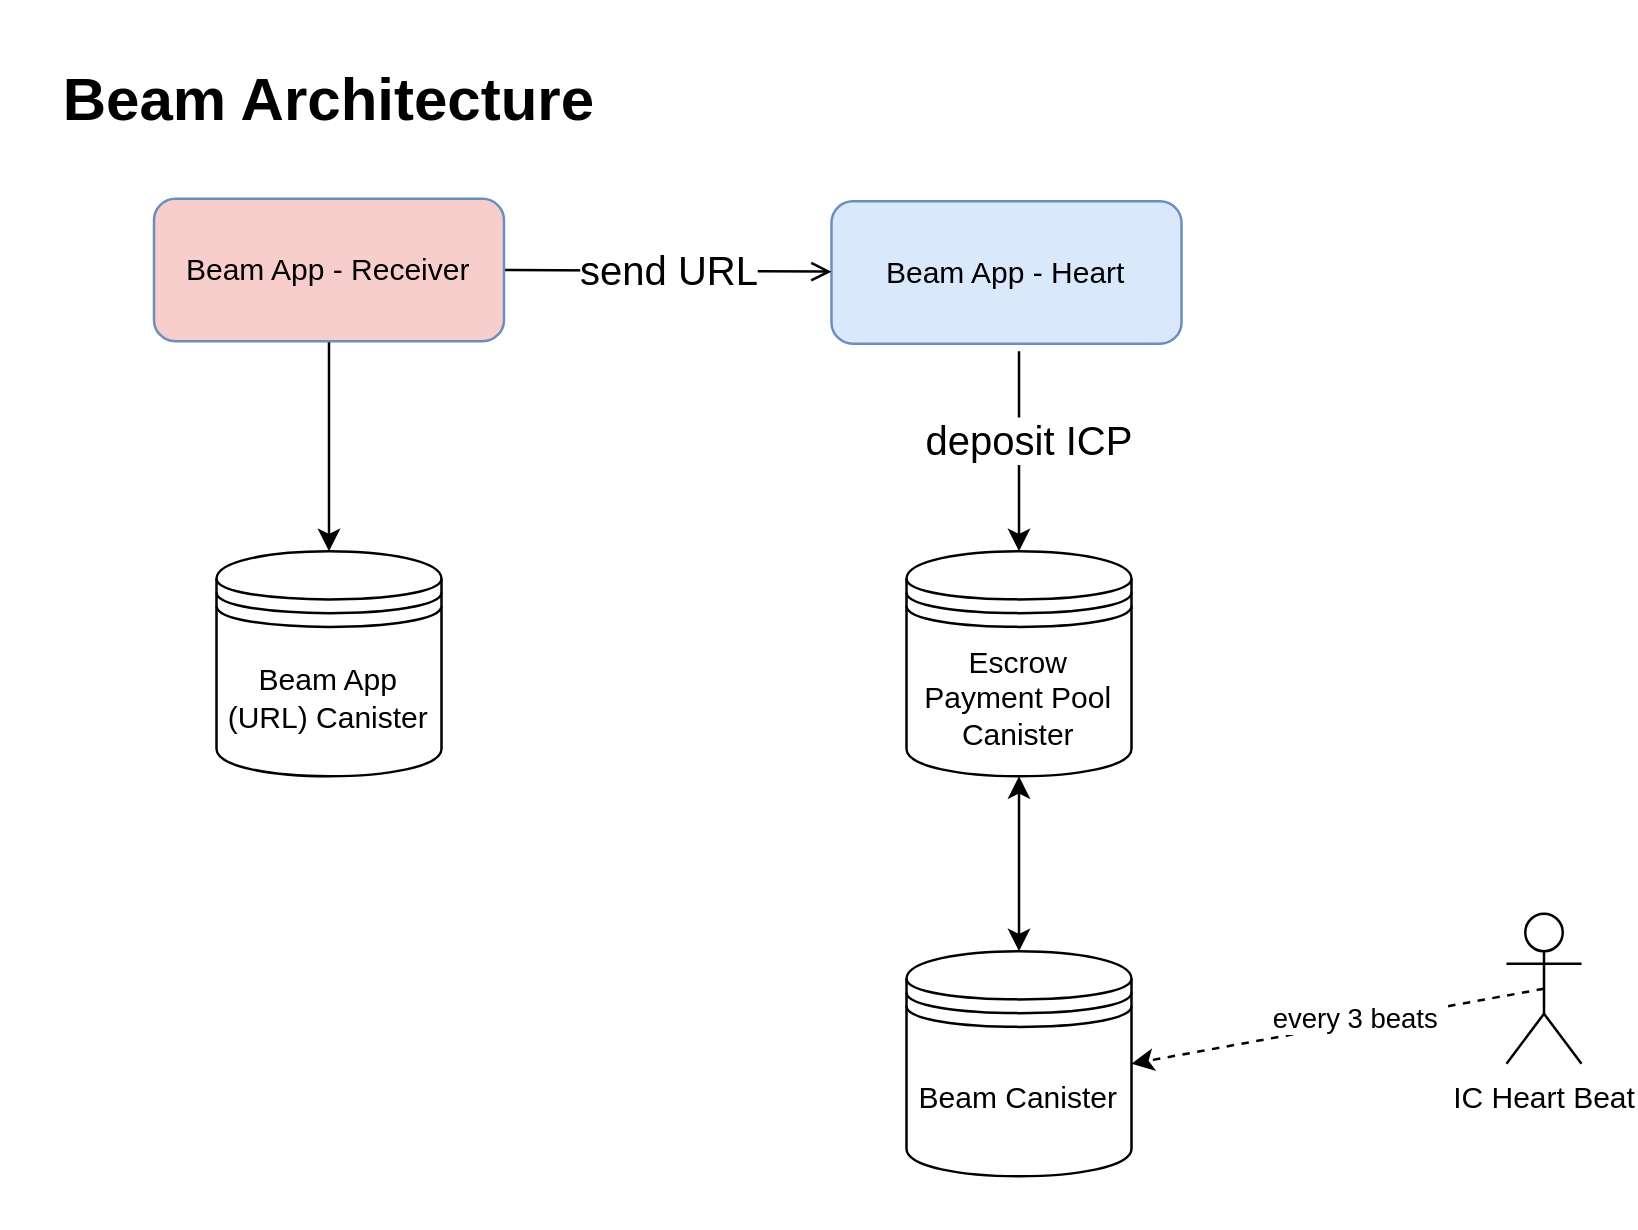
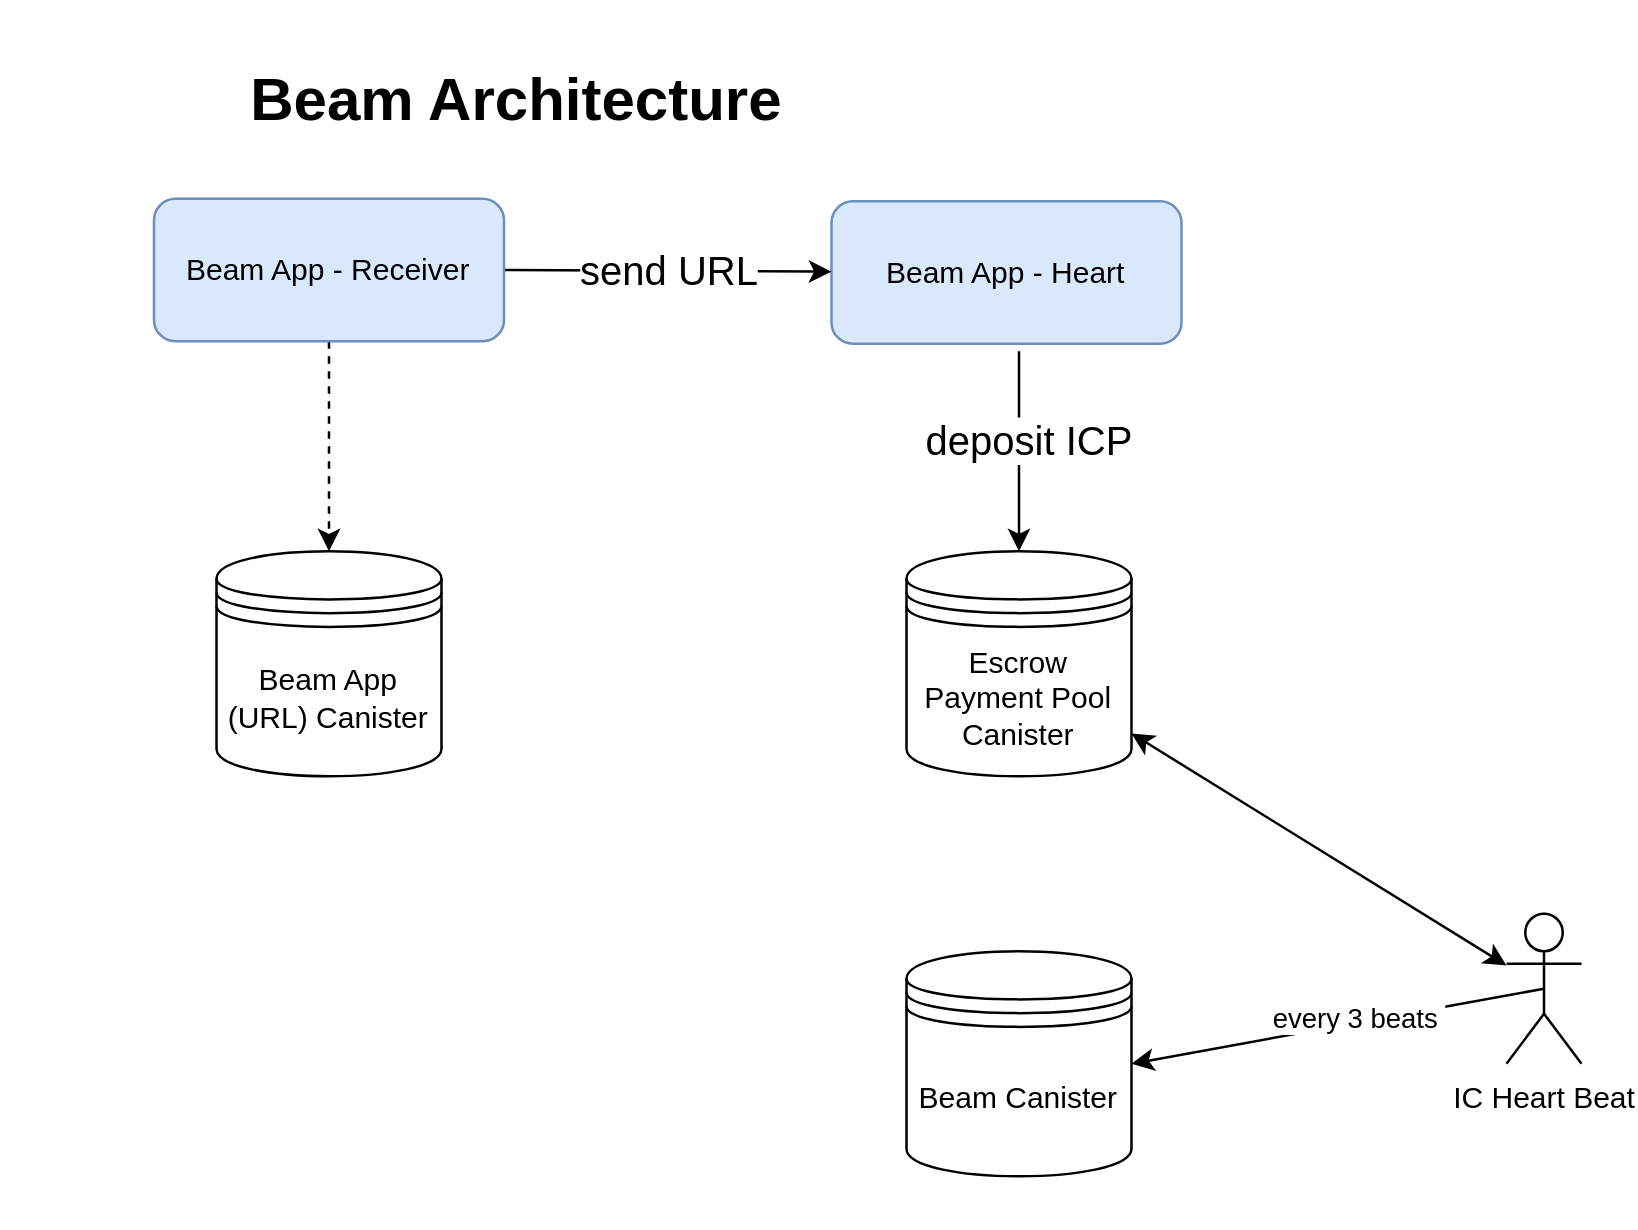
- <mxCell id="2" value="&lt;h1&gt;Beam Architecture&lt;/h1&gt;" style="text;html=1;strokeColor=none;fillColor=none;spacing=5;spacingTop=-20;whiteSpace=wrap;overflow=hidden;rounded=0;" parent="1" vertex="1"><mxGeometry x="20" y="20" width="320" height="40" as="geometry" /></mxCell>
+ <mxCell id="2" value="&lt;h1&gt;Beam Architecture&lt;/h1&gt;" style="text;html=1;strokeColor=none;fillColor=none;spacing=5;spacingTop=-20;whiteSpace=wrap;overflow=hidden;rounded=0;" parent="1" vertex="1"><mxGeometry x="95" y="20" width="320" height="40" as="geometry" /></mxCell>
- <mxCell id="15" value="Beam App - Receiver" style="rounded=1;whiteSpace=wrap;html=1;fillColor=#f8cecc;strokeColor=#6c8ebf;" parent="1" vertex="1"><mxGeometry x="61" y="79" width="140" height="57" as="geometry" /></mxCell>
+ <mxCell id="15" value="Beam App - Receiver" style="rounded=1;whiteSpace=wrap;html=1;fillColor=#dae8fc;strokeColor=#6c8ebf;" parent="1" vertex="1"><mxGeometry x="61" y="79" width="140" height="57" as="geometry" /></mxCell>
- <mxCell id="14" value="send URL" style="edgeStyle=none;html=1;exitX=1;exitY=0.5;exitDx=0;exitDy=0;fontSize=16;endArrow=open;" parent="1" source="15" target="7" edge="1"><mxGeometry relative="1" as="geometry" /></mxCell>
+ <mxCell id="14" value="send URL" style="edgeStyle=none;html=1;exitX=1;exitY=0.5;exitDx=0;exitDy=0;fontSize=16;" parent="1" source="15" target="7" edge="1"><mxGeometry relative="1" as="geometry" /></mxCell>
- <mxCell id="4" style="edgeStyle=none;html=1;exitX=0.5;exitY=1;exitDx=0;exitDy=0;entryX=0.5;entryY=0;entryDx=0;entryDy=0;" parent="1" source="15" target="12" edge="1"><mxGeometry relative="1" as="geometry" /></mxCell>
+ <mxCell id="4" style="edgeStyle=none;html=1;exitX=0.5;exitY=1;exitDx=0;exitDy=0;entryX=0.5;entryY=0;entryDx=0;entryDy=0;dashed=1;" parent="1" source="15" target="12" edge="1"><mxGeometry relative="1" as="geometry" /></mxCell>
- <mxCell id="13" value="" style="endArrow=classic;startArrow=classic;html=1;entryX=0.5;entryY=0;entryDx=0;entryDy=0;" parent="1" source="8" target="3" edge="1"><mxGeometry width="50" height="50" relative="1" as="geometry"><mxPoint x="452" y="420" as="sourcePoint" /><mxPoint x="502" y="370" as="targetPoint" /></mxGeometry></mxCell>
+ <mxCell id="13" value="" style="endArrow=classic;startArrow=classic;html=1;" parent="1" source="8" target="11" edge="1"><mxGeometry width="50" height="50" relative="1" as="geometry"><mxPoint x="452" y="420" as="sourcePoint" /><mxPoint x="502" y="370" as="targetPoint" /></mxGeometry></mxCell>
- <mxCell id="9" style="edgeStyle=none;html=1;entryX=1;entryY=0.5;entryDx=0;entryDy=0;exitX=0.5;exitY=0.5;exitDx=0;exitDy=0;exitPerimeter=0;dashed=1;" parent="1" source="11" target="3" edge="1"><mxGeometry relative="1" as="geometry"><mxPoint x="602" y="425" as="sourcePoint" /></mxGeometry></mxCell>
+ <mxCell id="9" style="edgeStyle=none;html=1;entryX=1;entryY=0.5;entryDx=0;entryDy=0;exitX=0.5;exitY=0.5;exitDx=0;exitDy=0;exitPerimeter=0;" parent="1" source="11" target="3" edge="1"><mxGeometry relative="1" as="geometry"><mxPoint x="602" y="425" as="sourcePoint" /></mxGeometry></mxCell>
